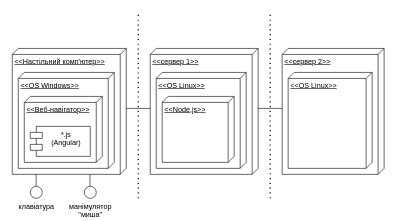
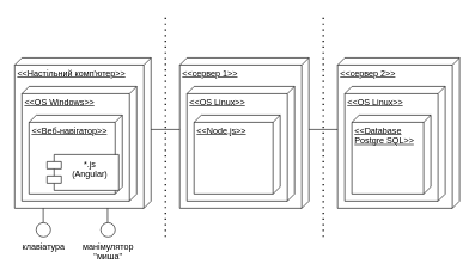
+ <mxCell id="11" value="&amp;lt;&amp;lt;Database &lt;br&gt;Postgre SQL&amp;gt;&amp;gt;" style="verticalAlign=top;align=left;spacingTop=8;spacingLeft=2;spacingRight=12;shape=cube;size=10;direction=south;fontStyle=4;html=1;" vertex="1" parent="1"><mxGeometry x="490" y="160" width="110" height="110" as="geometry" /></mxCell>
- <mxCell id="6" value="*.js&#10;(Angular)" style="shape=module;align=left;spacingLeft=20;align=center;verticalAlign=top;" vertex="1" parent="1"><mxGeometry x="50" y="210" width="100" height="50" as="geometry" /></mxCell>
+ <mxCell id="6" value="*.js&#10;(Angular)" style="shape=module;align=left;spacingLeft=20;align=center;verticalAlign=top;" vertex="1" parent="1"><mxGeometry x="65" y="215" width="100" height="50" as="geometry" /></mxCell>
